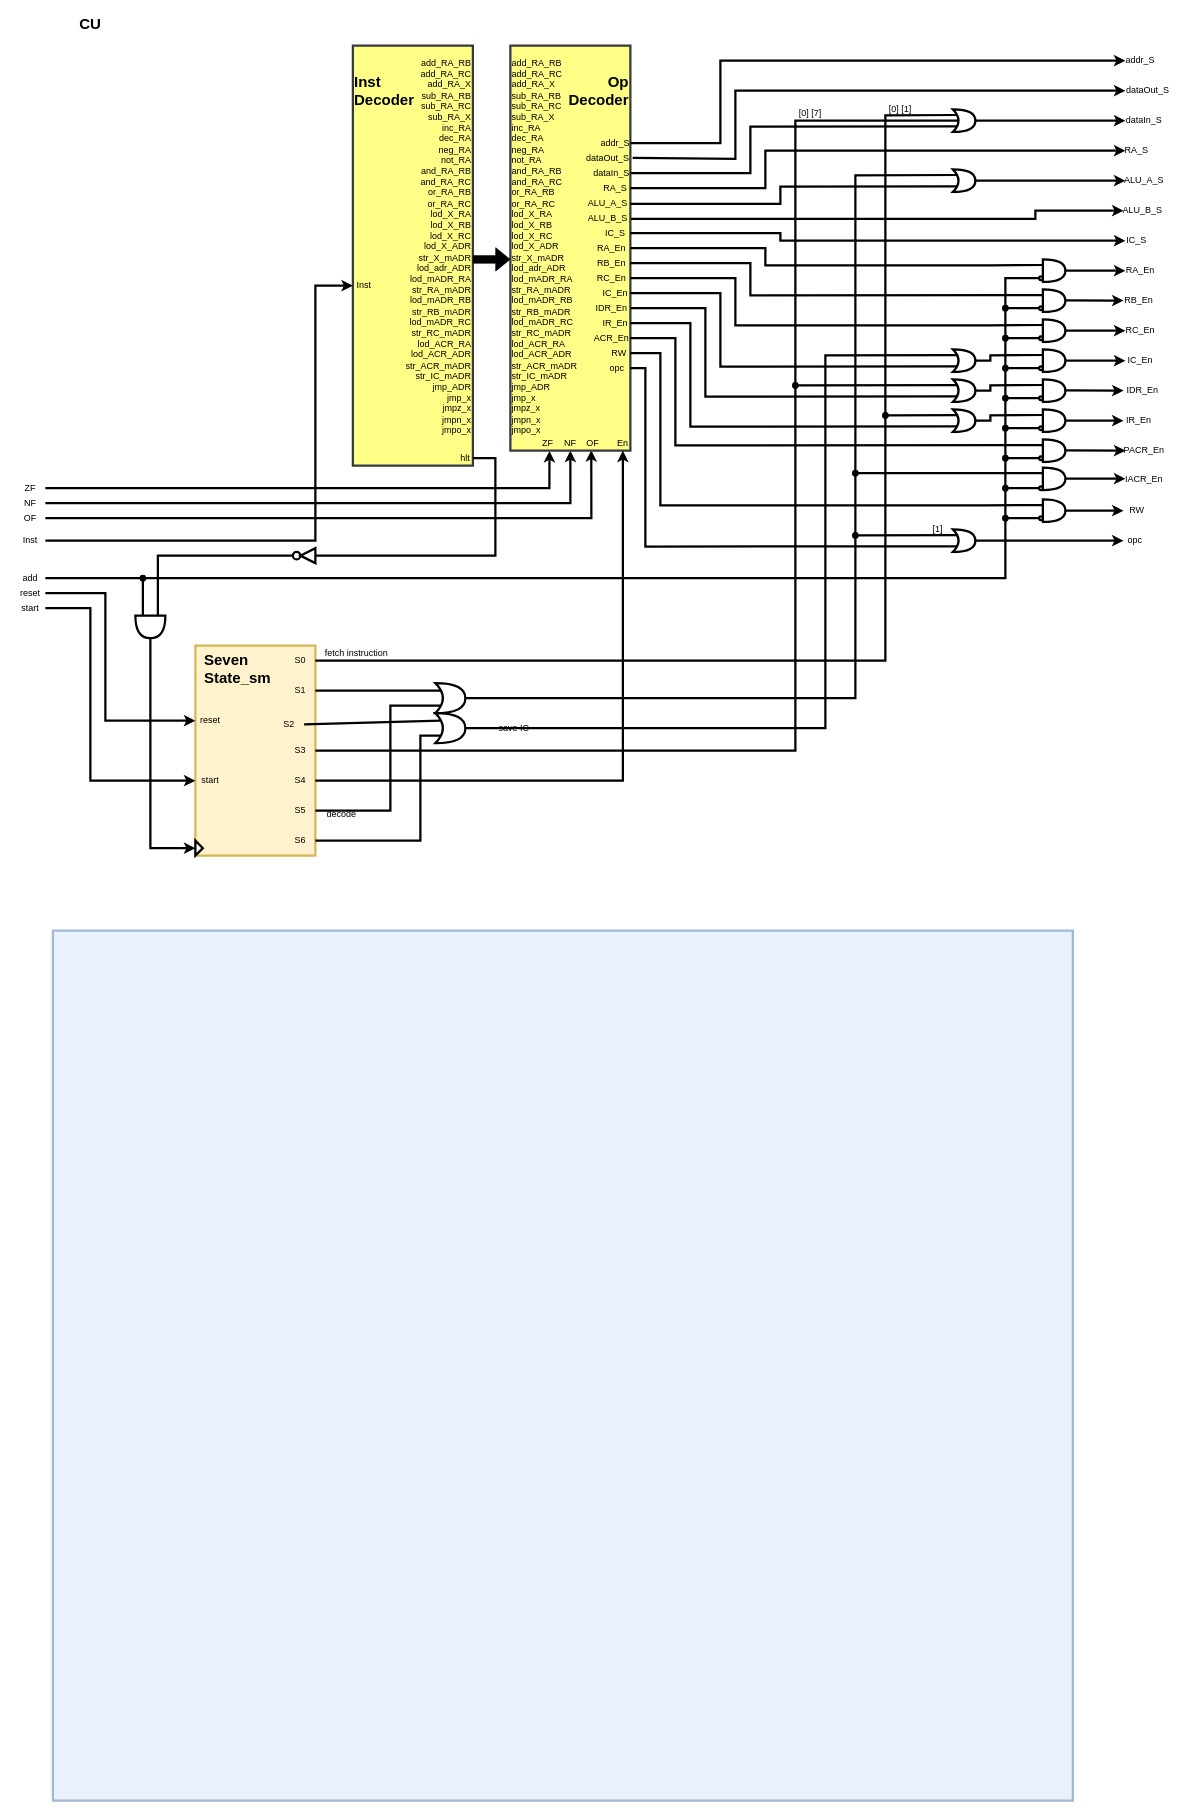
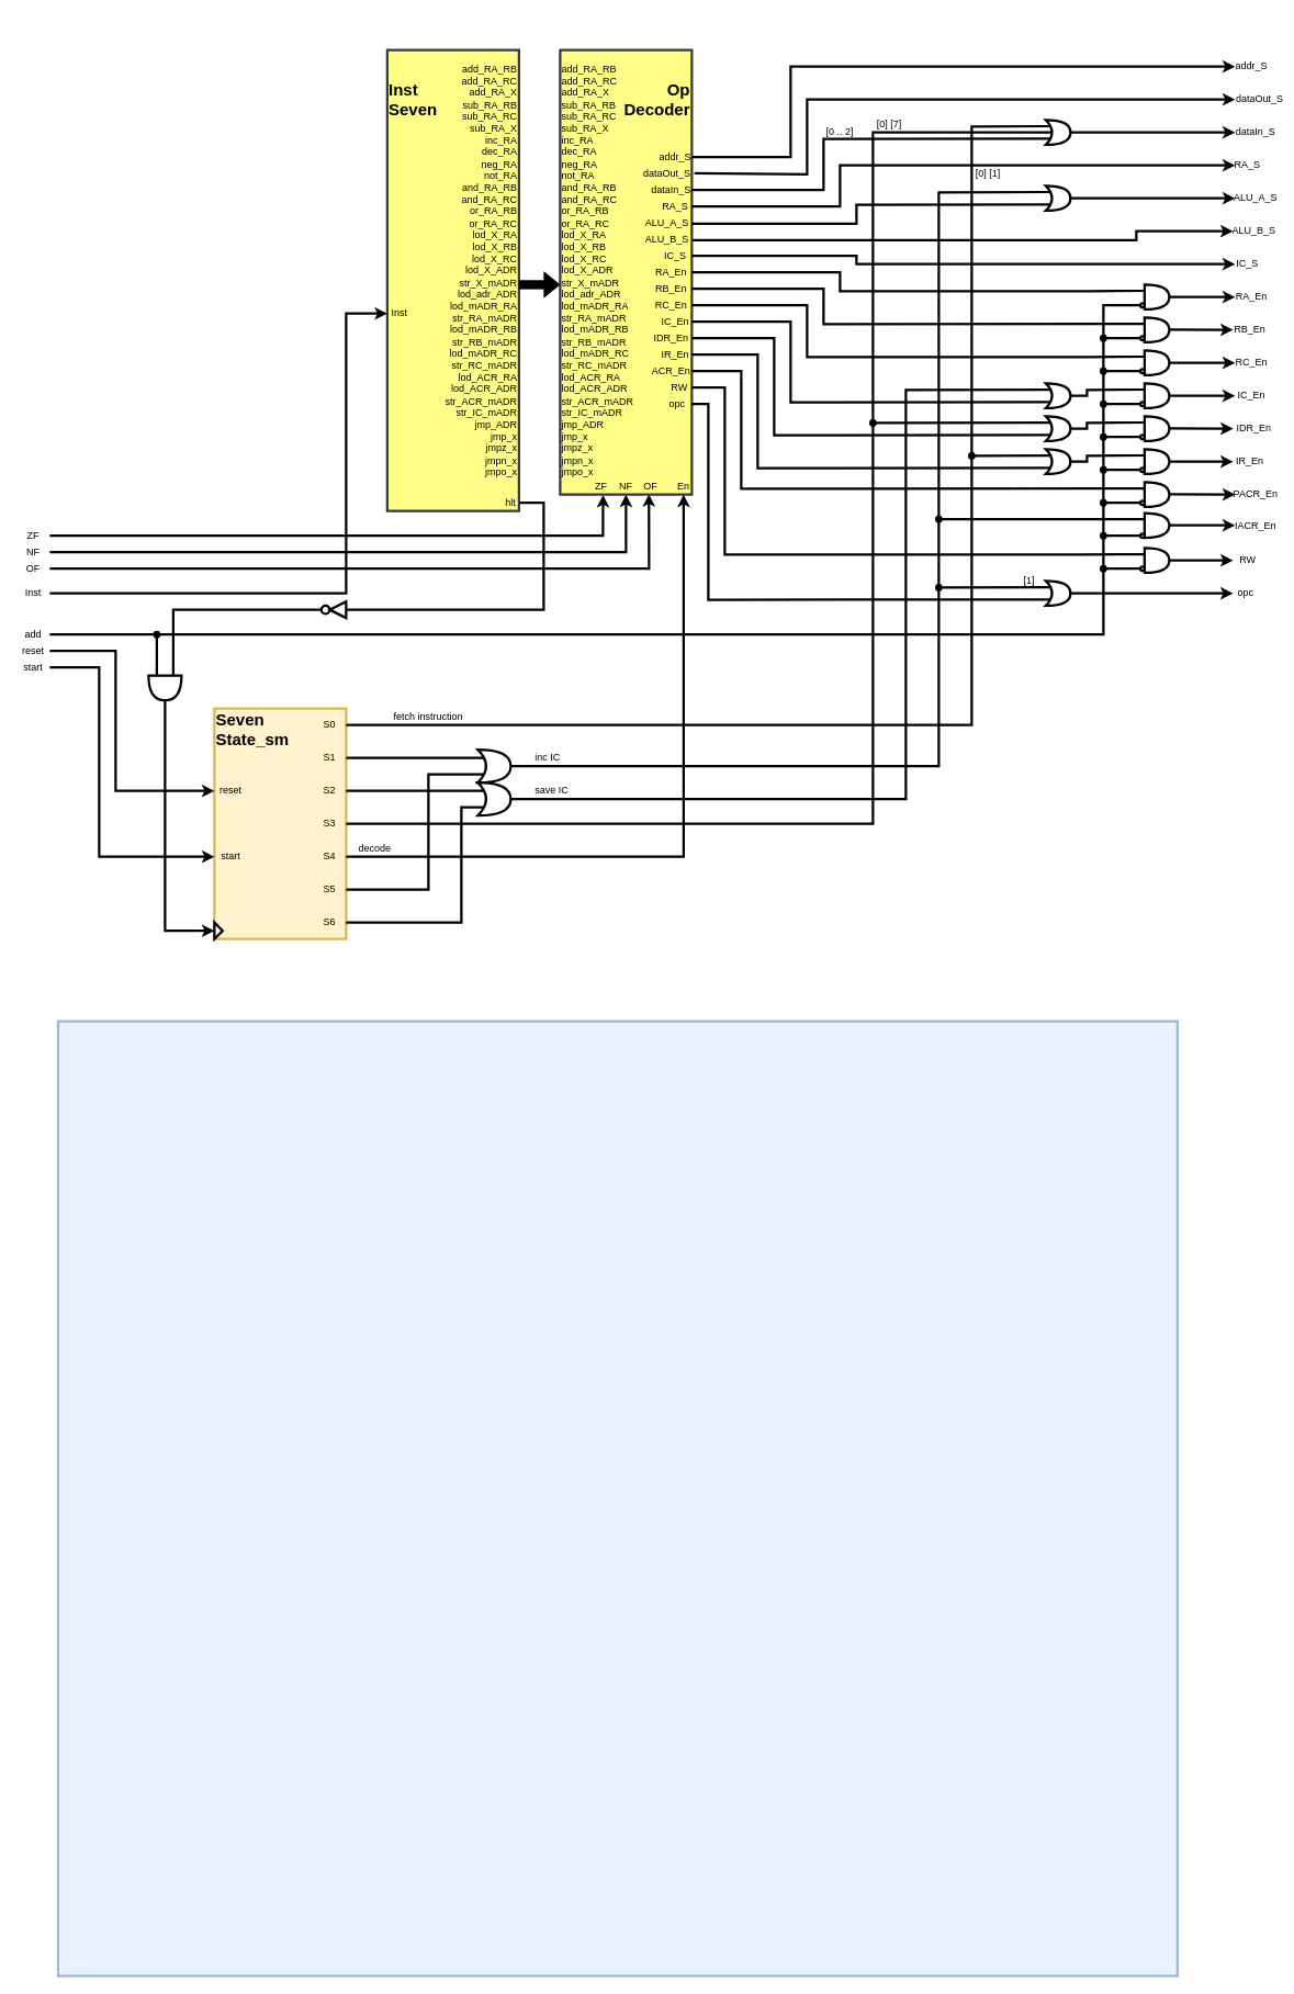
- <mxCell id="149" value="&lt;b style=&quot;font-size: 20px;&quot;&gt;CU&lt;/b&gt;" style="text;html=1;strokeColor=none;fillColor=none;align=center;verticalAlign=middle;whiteSpace=wrap;rounded=0;opacity=60;strokeWidth=3;fontSize=20;" parent="1" vertex="1"><mxGeometry x="100" y="20" width="40" height="20" as="geometry" /></mxCell>
- <mxCell id="16" value="&lt;b style=&quot;font-size: 20px&quot;&gt;Inst&lt;br&gt;Decoder&lt;/b&gt;" style="text;html=1;strokeColor=none;fillColor=none;align=left;verticalAlign=middle;whiteSpace=wrap;rounded=0;strokeWidth=3;fontSize=20;" parent="1" vertex="1"><mxGeometry x="470" y="100" width="80" height="40" as="geometry" /></mxCell>
+ <mxCell id="16" value="&lt;b style=&quot;font-size: 20px&quot;&gt;Inst&lt;br&gt;Seven&lt;/b&gt;" style="text;html=1;strokeColor=none;fillColor=none;align=left;verticalAlign=middle;whiteSpace=wrap;rounded=0;strokeWidth=3;fontSize=20;" parent="1" vertex="1"><mxGeometry x="470" y="100" width="80" height="40" as="geometry" /></mxCell>
- <mxCell id="132" value="[0] [1]" style="text;html=1;strokeColor=none;fillColor=none;align=center;verticalAlign=middle;whiteSpace=wrap;rounded=0;strokeWidth=3;" parent="1" vertex="1"><mxGeometry x="1180" y="135" width="40" height="20" as="geometry" /></mxCell>
+ <mxCell id="132" value="[0] [1]" style="text;html=1;strokeColor=none;fillColor=none;align=center;verticalAlign=middle;whiteSpace=wrap;rounded=0;strokeWidth=3;" parent="1" vertex="1"><mxGeometry x="1180" y="200" width="40" height="20" as="geometry" /></mxCell>
+ <mxCell id="148" value="[0 .. 2]" style="text;html=1;strokeColor=none;fillColor=none;align=center;verticalAlign=middle;whiteSpace=wrap;rounded=0;strokeWidth=3;" parent="1" vertex="1"><mxGeometry x="1000" y="150" width="40" height="20" as="geometry" /></mxCell>
- <mxCell id="118" value="fetch instruction" style="text;html=1;strokeColor=none;fillColor=none;align=center;verticalAlign=middle;whiteSpace=wrap;rounded=0;strokeWidth=3;" parent="1" vertex="1"><mxGeometry x="420" y="860" width="110" height="20" as="geometry" /></mxCell>
+ <mxCell id="118" value="fetch instruction" style="text;html=1;strokeColor=none;fillColor=none;align=center;verticalAlign=middle;whiteSpace=wrap;rounded=0;strokeWidth=3;" parent="1" vertex="1"><mxGeometry x="465" y="860" width="110" height="20" as="geometry" /></mxCell>
- <mxCell id="9" value="&lt;b&gt;&lt;font style=&quot;font-size: 20px&quot;&gt;Seven&lt;br&gt;State_sm&lt;/font&gt;&lt;/b&gt;" style="text;html=1;strokeColor=none;fillColor=none;align=left;verticalAlign=middle;whiteSpace=wrap;rounded=0;strokeWidth=3;" parent="1" vertex="1"><mxGeometry x="270" y="865" width="90" height="50" as="geometry" /></mxCell>
+ <mxCell id="9" value="&lt;b&gt;&lt;font style=&quot;font-size: 20px&quot;&gt;Seven&lt;br&gt;State_sm&lt;/font&gt;&lt;/b&gt;" style="text;html=1;strokeColor=none;fillColor=none;align=left;verticalAlign=middle;whiteSpace=wrap;rounded=0;strokeWidth=3;" parent="1" vertex="1"><mxGeometry x="260" y="860" width="90" height="50" as="geometry" /></mxCell>
+ <mxCell id="129" value="inc IC" style="text;html=1;strokeColor=none;fillColor=none;align=center;verticalAlign=middle;whiteSpace=wrap;rounded=0;strokeWidth=3;" parent="1" vertex="1"><mxGeometry x="645" y="910" width="40" height="20" as="geometry" /></mxCell>
- <mxCell id="112" value="S2" style="text;html=1;strokeColor=none;fillColor=none;align=center;verticalAlign=middle;whiteSpace=wrap;rounded=0;strokeWidth=3;" parent="1" vertex="1"><mxGeometry x="365" y="955" width="40" height="20" as="geometry" /></mxCell>
+ <mxCell id="112" value="S2" style="text;html=1;strokeColor=none;fillColor=none;align=center;verticalAlign=middle;whiteSpace=wrap;rounded=0;strokeWidth=3;" parent="1" vertex="1"><mxGeometry x="380" y="950" width="40" height="20" as="geometry" /></mxCell>
- <mxCell id="130" value="save IC" style="text;html=1;strokeColor=none;fillColor=none;align=center;verticalAlign=middle;whiteSpace=wrap;rounded=0;strokeWidth=3;" parent="1" vertex="1"><mxGeometry x="660" y="960" width="50" height="20" as="geometry" /></mxCell>
+ <mxCell id="130" value="save IC" style="text;html=1;strokeColor=none;fillColor=none;align=center;verticalAlign=middle;whiteSpace=wrap;rounded=0;strokeWidth=3;" parent="1" vertex="1"><mxGeometry x="645" y="950" width="50" height="20" as="geometry" /></mxCell>
- <mxCell id="120" value="decode" style="text;html=1;strokeColor=none;fillColor=none;align=center;verticalAlign=middle;whiteSpace=wrap;rounded=0;strokeWidth=3;" parent="1" vertex="1"><mxGeometry x="430" y="1075" width="50" height="20" as="geometry" /></mxCell>
+ <mxCell id="120" value="decode" style="text;html=1;strokeColor=none;fillColor=none;align=center;verticalAlign=middle;whiteSpace=wrap;rounded=0;strokeWidth=3;" parent="1" vertex="1"><mxGeometry x="430" y="1020" width="50" height="20" as="geometry" /></mxCell>
